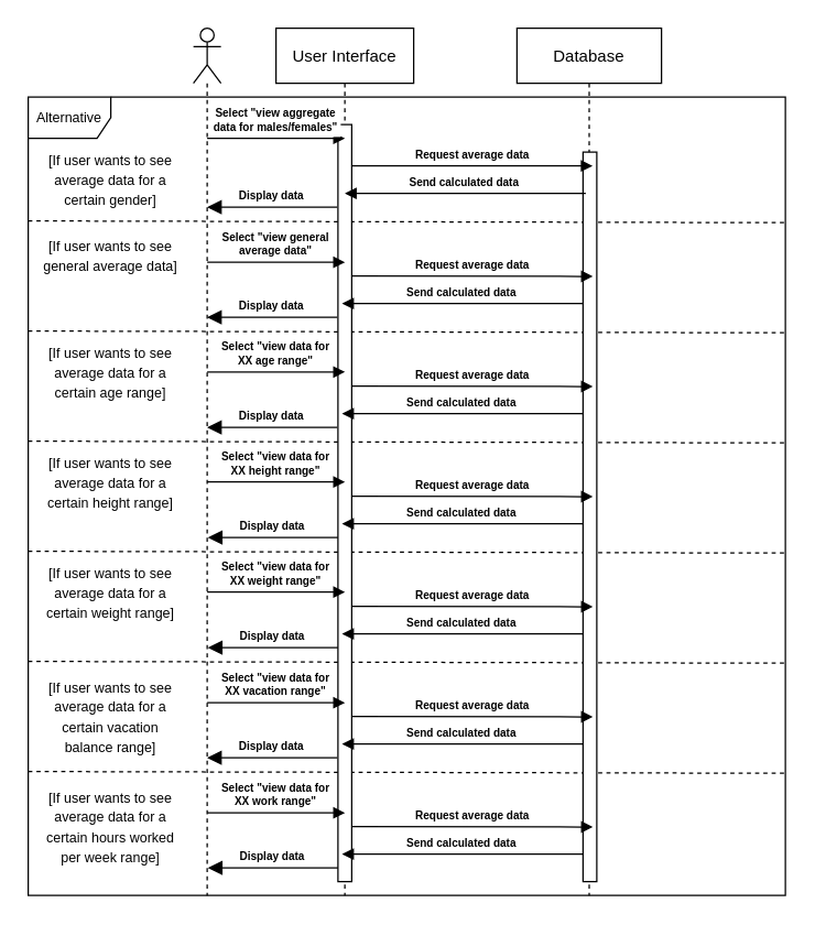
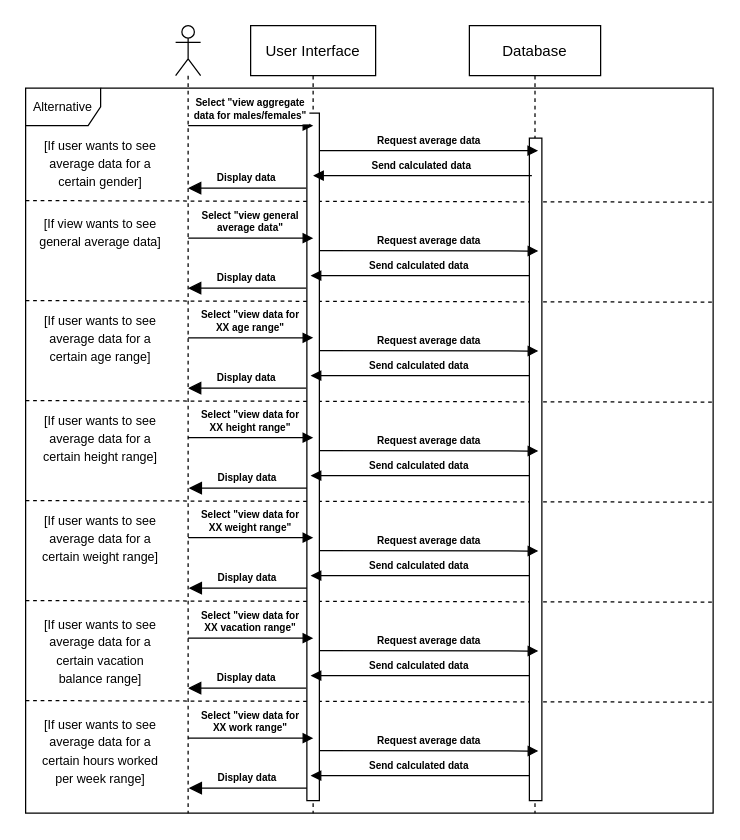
- <mxCell id="32" value="&lt;font style=&quot;font-size: 10px;&quot;&gt;[If user wants to see general average data]&lt;/font&gt;" style="text;html=1;strokeColor=none;fillColor=none;align=center;verticalAlign=middle;whiteSpace=wrap;rounded=0;" vertex="1" parent="1"><mxGeometry x="30" y="170" width="100" height="30" as="geometry" /></mxCell>
+ <mxCell id="32" value="&lt;font style=&quot;font-size: 10px;&quot;&gt;[If view wants to see general average data]&lt;/font&gt;" style="text;html=1;strokeColor=none;fillColor=none;align=center;verticalAlign=middle;whiteSpace=wrap;rounded=0;" vertex="1" parent="1"><mxGeometry x="30" y="170" width="100" height="30" as="geometry" /></mxCell>
